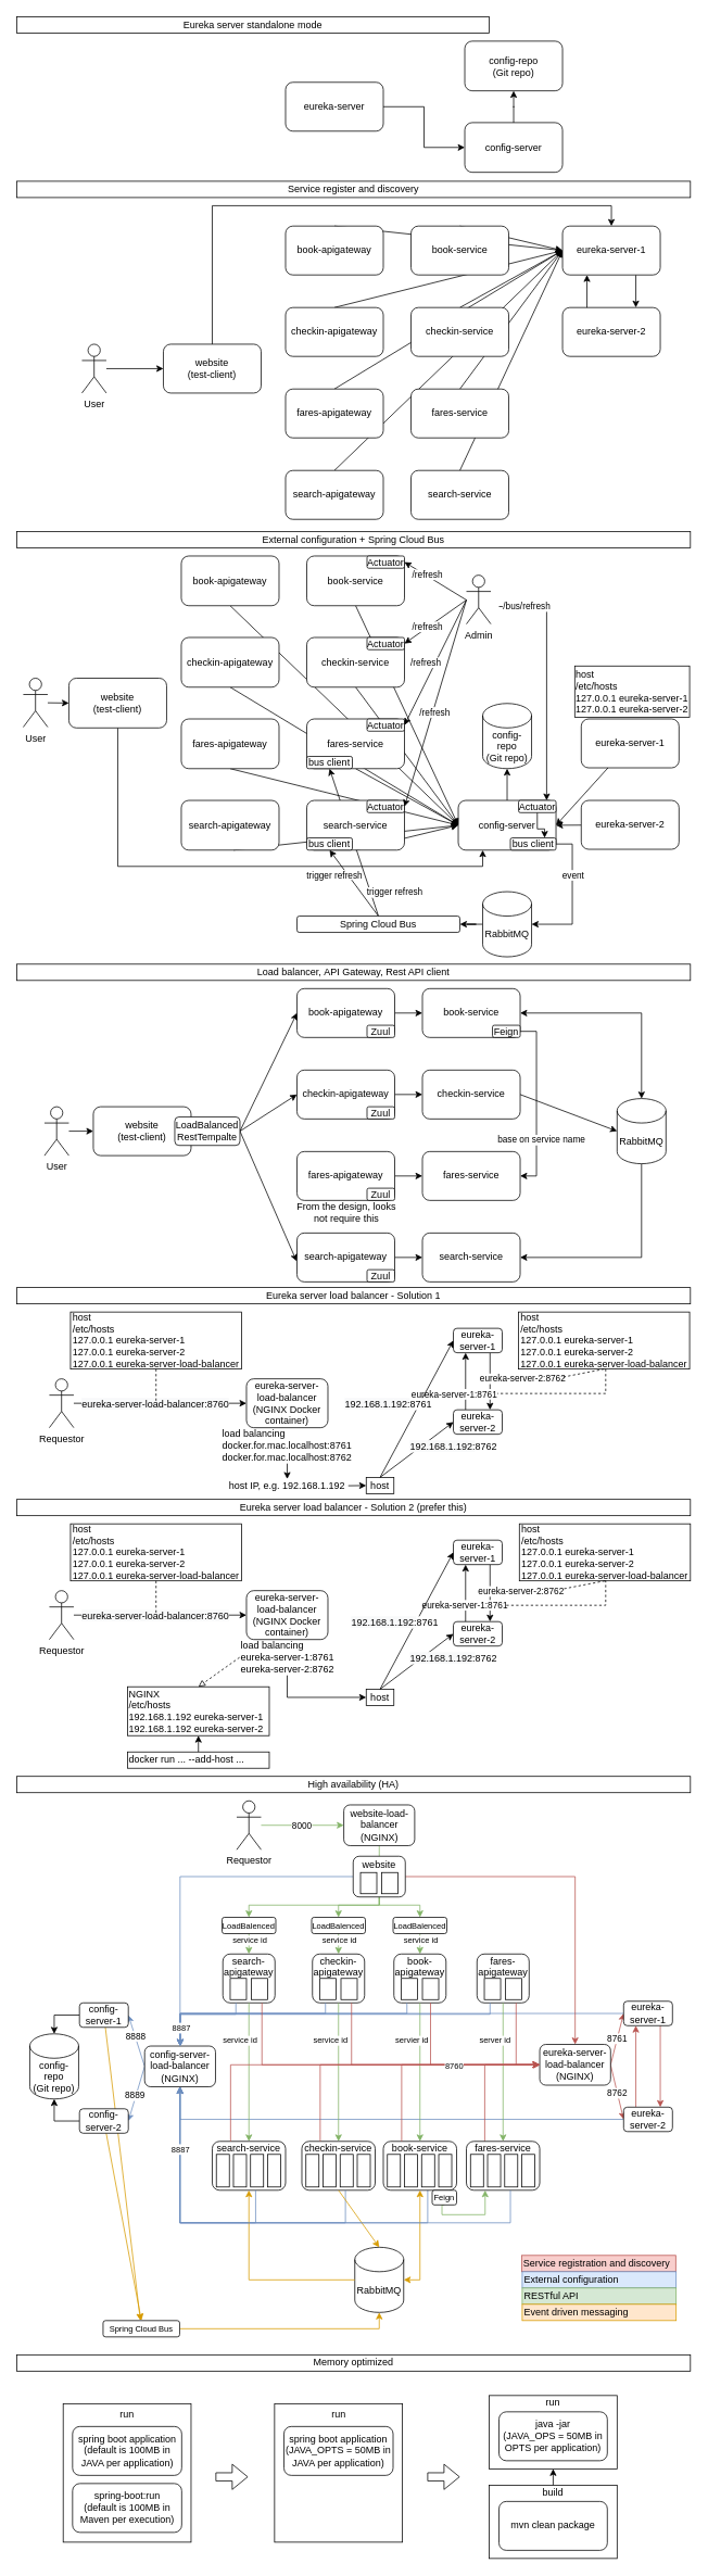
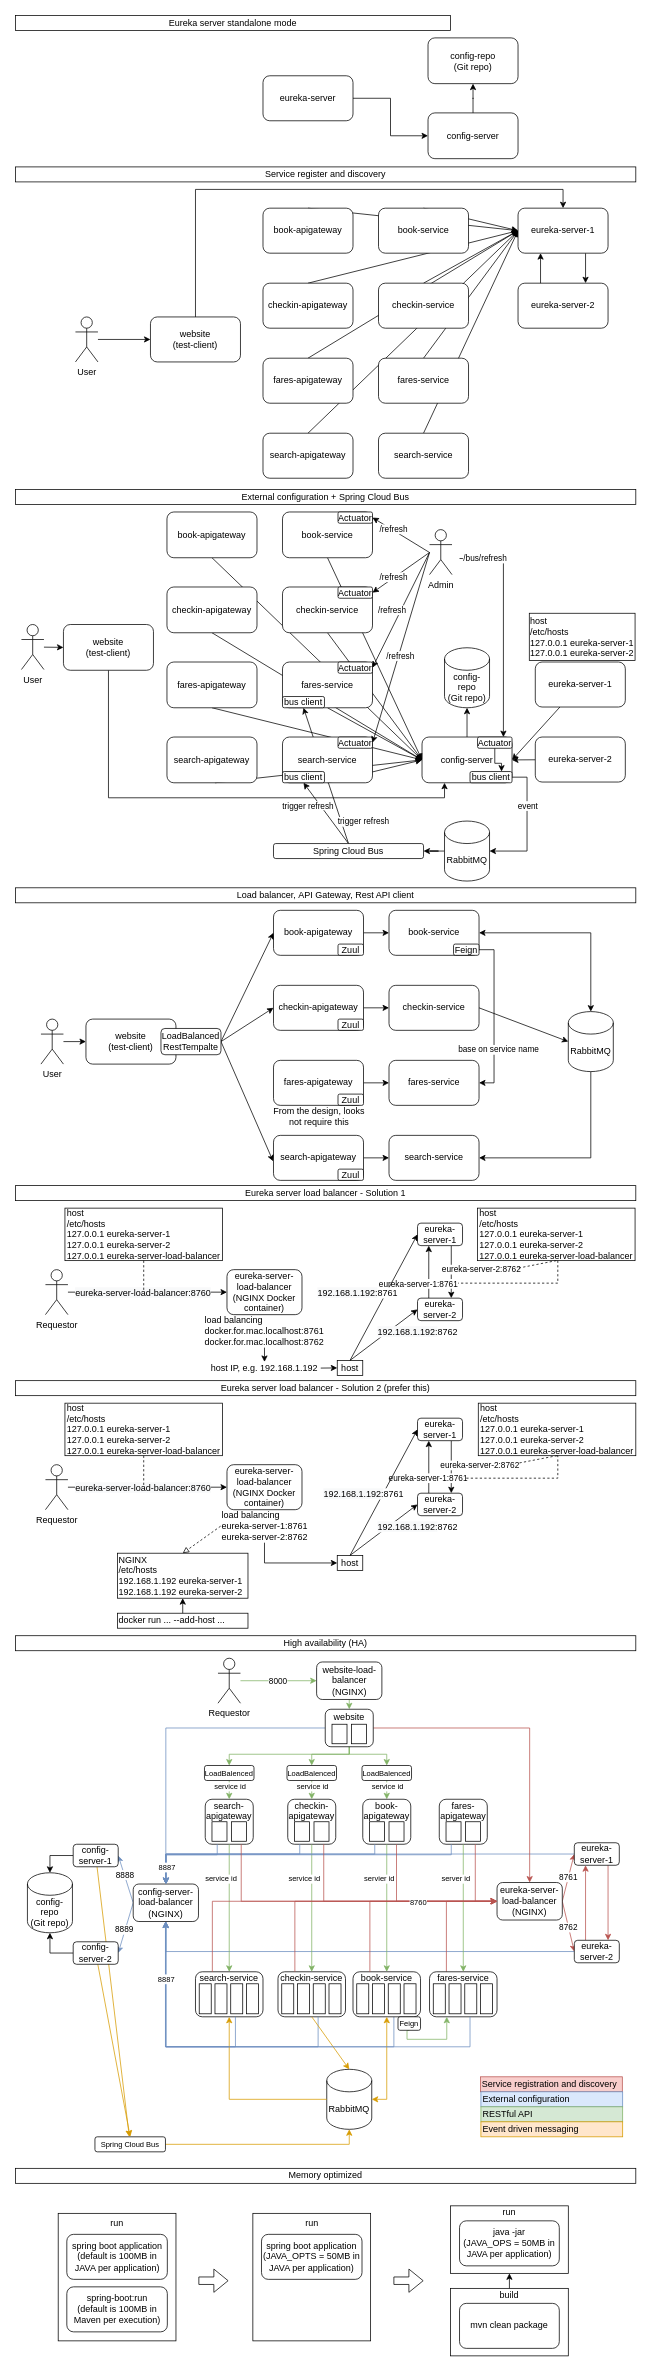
- <mxCell id="300" style="rounded=0;orthogonalLoop=1;jettySize=auto;html=1;entryX=0.5;entryY=0;entryDx=0;entryDy=0;exitX=0.5;exitY=1;exitDx=0;exitDy=0;fillColor=#d5e8d4;strokeColor=#82b366;endArrow=none;" edge="1" parent="1" source="301" target="303"><mxGeometry relative="1" as="geometry" /></mxCell>
+ <mxCell id="300" style="rounded=0;orthogonalLoop=1;jettySize=auto;html=1;entryX=0.5;entryY=0;entryDx=0;entryDy=0;exitX=0.5;exitY=1;exitDx=0;exitDy=0;fillColor=#d5e8d4;strokeColor=#82b366;" edge="1" parent="1" source="301" target="303"><mxGeometry relative="1" as="geometry" /></mxCell>
- <mxCell id="321" value="java -jar&lt;br&gt;(JAVA_OPS = 50MB in OPTS per application)" style="rounded=1;whiteSpace=wrap;html=1;align=center;" vertex="1" parent="319"><mxGeometry x="12" y="20" width="133" height="60" as="geometry" /></mxCell>
+ <mxCell id="321" value="java -jar&lt;br&gt;(JAVA_OPS = 50MB in JAVA per application)" style="rounded=1;whiteSpace=wrap;html=1;align=center;" vertex="1" parent="319"><mxGeometry x="12" y="20" width="133" height="60" as="geometry" /></mxCell>
